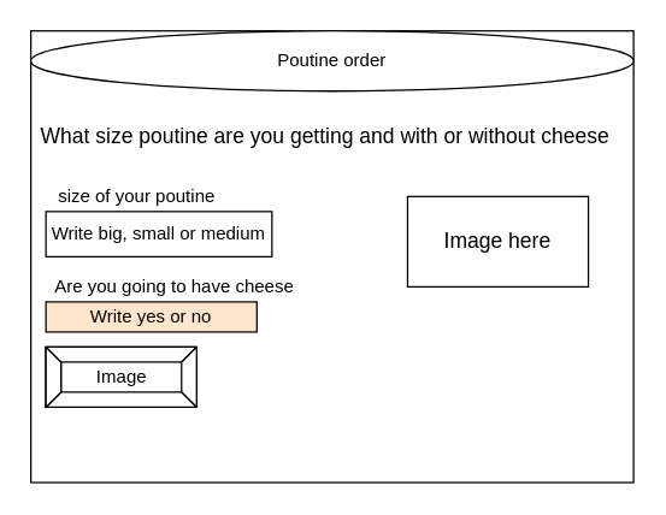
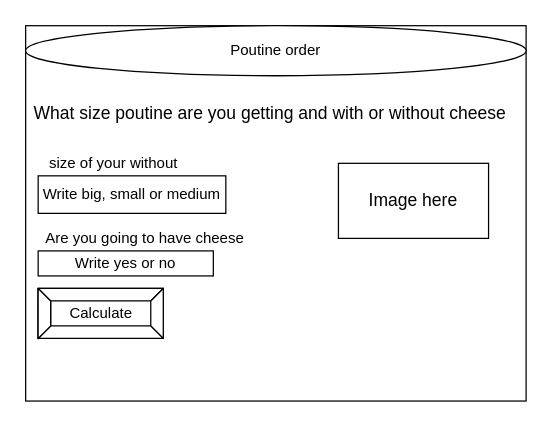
- <mxCell id="8" value="size of your poutine" style="text;html=1;resizable=0;autosize=1;align=center;verticalAlign=middle;points=[];fillColor=none;strokeColor=none;rounded=0;" vertex="1" parent="1"><mxGeometry x="30" y="120" width="120" height="20" as="geometry" /></mxCell>
+ <mxCell id="8" value="size of your without" style="text;html=1;resizable=0;autosize=1;align=center;verticalAlign=middle;points=[];fillColor=none;strokeColor=none;rounded=0;" vertex="1" parent="1"><mxGeometry x="30" y="120" width="120" height="20" as="geometry" /></mxCell>
- <mxCell id="5" value="Write yes or no" style="whiteSpace=wrap;html=1;fillColor=#ffe6cc;" vertex="1" parent="1"><mxGeometry x="30" y="200" width="140" height="20" as="geometry" /></mxCell>
+ <mxCell id="5" value="Write yes or no" style="whiteSpace=wrap;html=1;" vertex="1" parent="1"><mxGeometry x="30" y="200" width="140" height="20" as="geometry" /></mxCell>
- <mxCell id="4" value="Image" style="labelPosition=center;verticalLabelPosition=middle;align=center;html=1;shape=mxgraph.basic.button;dx=10;" parent="1" vertex="1"><mxGeometry x="30" y="230" width="100" height="40" as="geometry" /></mxCell>
+ <mxCell id="4" value="Calculate" style="labelPosition=center;verticalLabelPosition=middle;align=center;html=1;shape=mxgraph.basic.button;dx=10;" parent="1" vertex="1"><mxGeometry x="30" y="230" width="100" height="40" as="geometry" /></mxCell>
